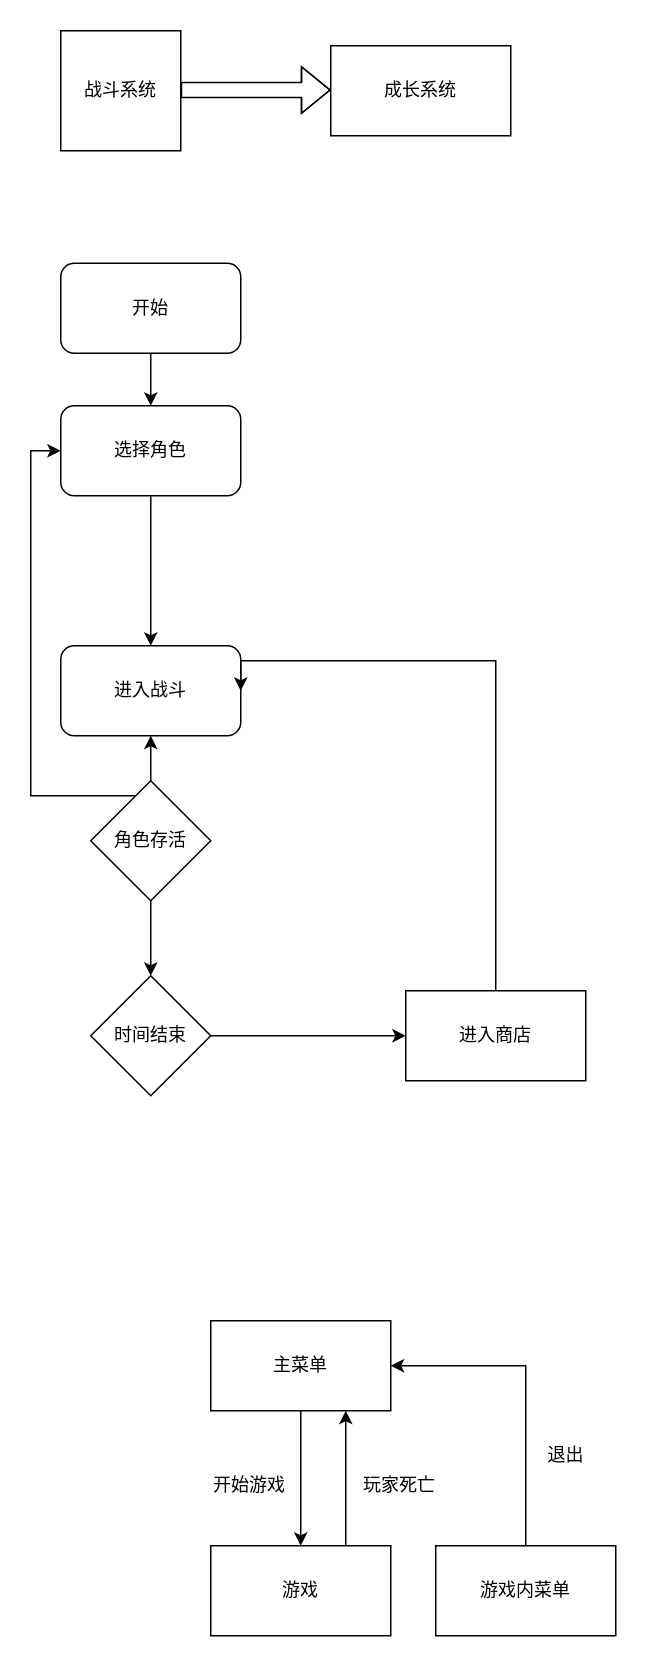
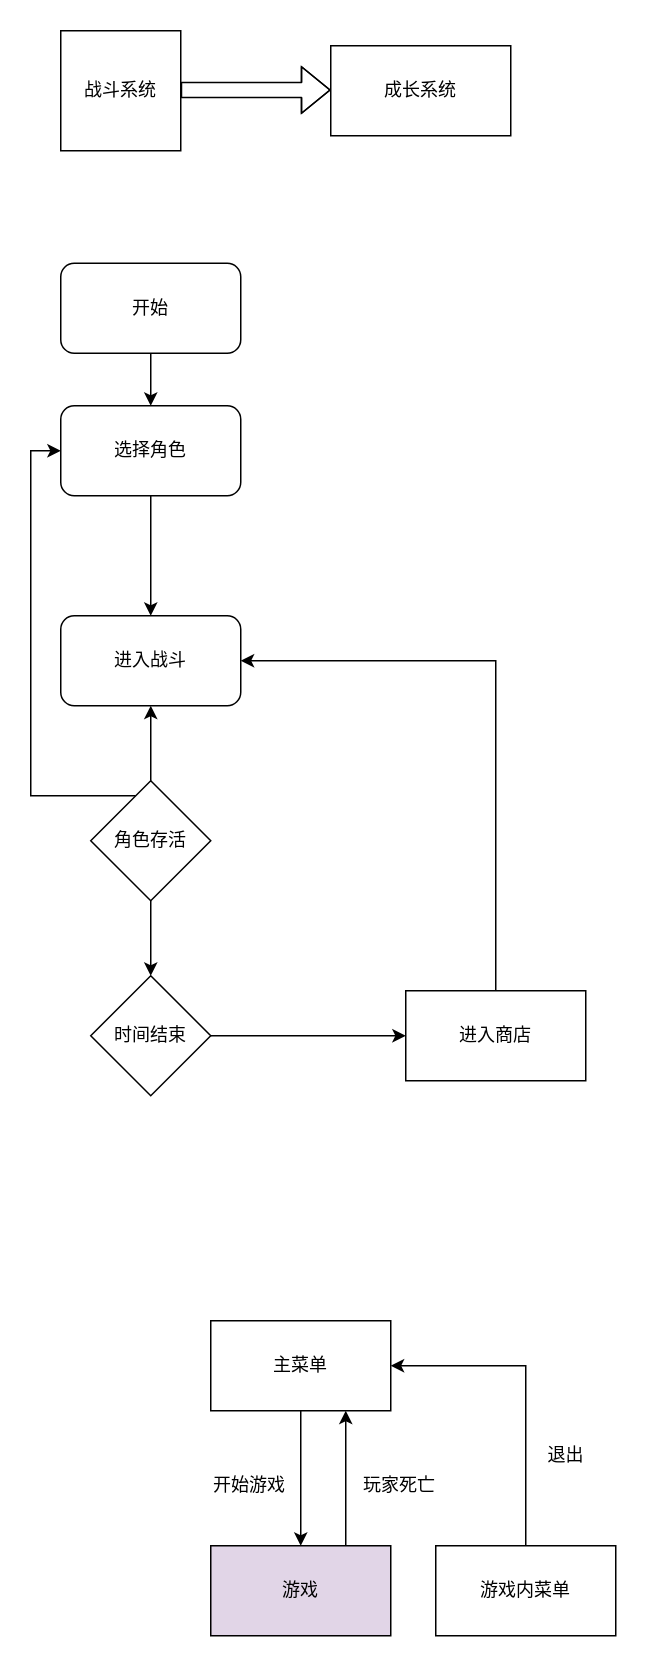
- <mxCell id="9" value="进入战斗" style="rounded=1;whiteSpace=wrap;html=1;" parent="1" vertex="1"><mxGeometry x="40" y="430" width="120" height="60" as="geometry" /></mxCell>
+ <mxCell id="9" value="进入战斗" style="rounded=1;whiteSpace=wrap;html=1;" parent="1" vertex="1"><mxGeometry x="40" y="410" width="120" height="60" as="geometry" /></mxCell>
- <mxCell id="21" value="游戏" style="rounded=0;whiteSpace=wrap;html=1;" parent="1" vertex="1"><mxGeometry x="140" y="1030" width="120" height="60" as="geometry" /></mxCell>
+ <mxCell id="21" value="游戏" style="rounded=0;whiteSpace=wrap;html=1;fillColor=#e1d5e7;" parent="1" vertex="1"><mxGeometry x="140" y="1030" width="120" height="60" as="geometry" /></mxCell>
